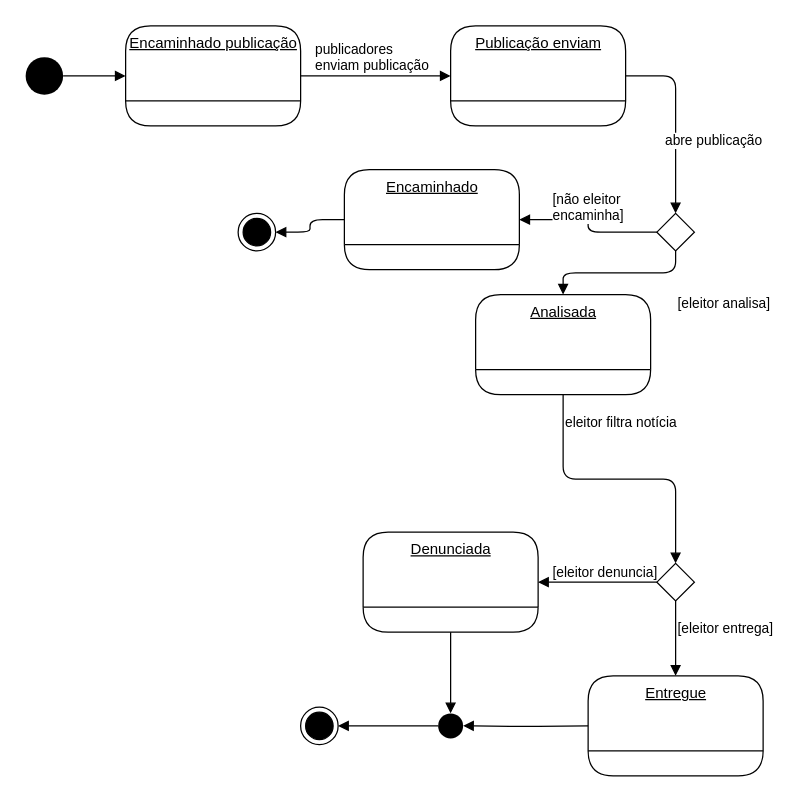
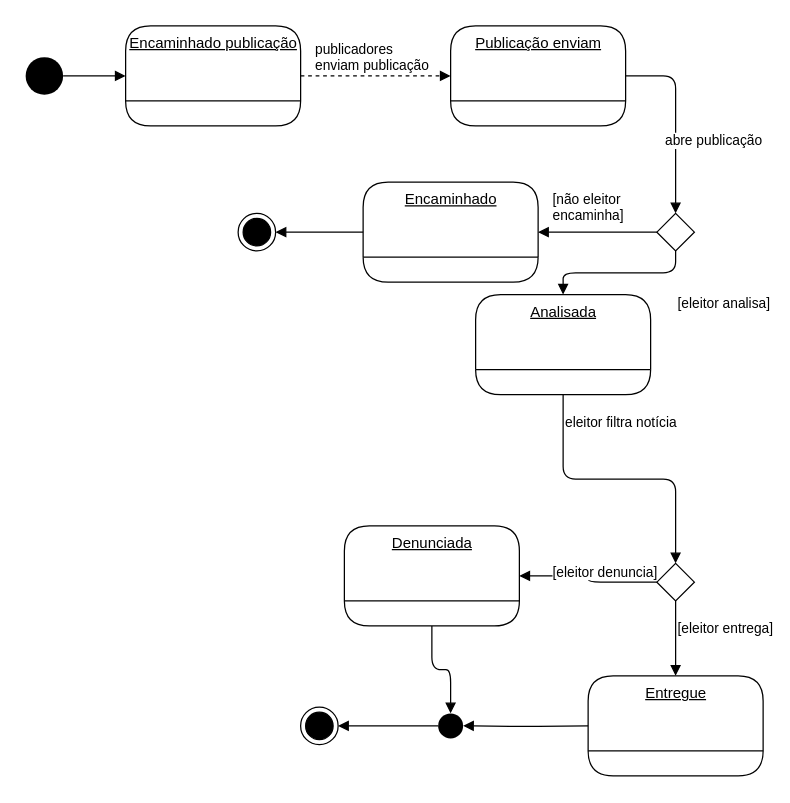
- <mxCell id="9" value="" style="endArrow=block;endFill=1;html=1;edgeStyle=orthogonalEdgeStyle;align=left;verticalAlign=top;exitX=1;exitY=0.5;exitDx=0;exitDy=0;entryX=0;entryY=0.5;entryDx=0;entryDy=0;" parent="1" source="3" target="4" edge="1"><mxGeometry x="-1" relative="1" as="geometry"><mxPoint x="250" y="80" as="sourcePoint" /><mxPoint x="410" y="80" as="targetPoint" /></mxGeometry></mxCell>
+ <mxCell id="9" value="" style="endArrow=block;endFill=1;html=1;edgeStyle=orthogonalEdgeStyle;align=left;verticalAlign=top;exitX=1;exitY=0.5;exitDx=0;exitDy=0;entryX=0;entryY=0.5;entryDx=0;entryDy=0;dashed=1;" parent="1" source="3" target="4" edge="1"><mxGeometry x="-1" relative="1" as="geometry"><mxPoint x="250" y="80" as="sourcePoint" /><mxPoint x="410" y="80" as="targetPoint" /></mxGeometry></mxCell>
- <mxCell id="18" value="Encaminhado" style="swimlane;fontStyle=4;align=center;verticalAlign=top;childLayout=stackLayout;horizontal=1;startSize=60;horizontalStack=0;resizeParent=1;resizeParentMax=0;resizeLast=0;collapsible=0;marginBottom=0;html=1;rounded=1;absoluteArcSize=1;arcSize=50;" vertex="1" parent="1"><mxGeometry x="275" y="135" width="140" height="80" as="geometry" /></mxCell>
+ <mxCell id="18" value="Encaminhado" style="swimlane;fontStyle=4;align=center;verticalAlign=top;childLayout=stackLayout;horizontal=1;startSize=60;horizontalStack=0;resizeParent=1;resizeParentMax=0;resizeLast=0;collapsible=0;marginBottom=0;html=1;rounded=1;absoluteArcSize=1;arcSize=50;" vertex="1" parent="1"><mxGeometry x="290" y="145" width="140" height="80" as="geometry" /></mxCell>
- <mxCell id="27" value="Denunciada" style="swimlane;fontStyle=4;align=center;verticalAlign=top;childLayout=stackLayout;horizontal=1;startSize=60;horizontalStack=0;resizeParent=1;resizeParentMax=0;resizeLast=0;collapsible=0;marginBottom=0;html=1;rounded=1;absoluteArcSize=1;arcSize=50;" vertex="1" parent="1"><mxGeometry x="290" y="425" width="140" height="80" as="geometry" /></mxCell>
+ <mxCell id="27" value="Denunciada" style="swimlane;fontStyle=4;align=center;verticalAlign=top;childLayout=stackLayout;horizontal=1;startSize=60;horizontalStack=0;resizeParent=1;resizeParentMax=0;resizeLast=0;collapsible=0;marginBottom=0;html=1;rounded=1;absoluteArcSize=1;arcSize=50;" vertex="1" parent="1"><mxGeometry x="275" y="420" width="140" height="80" as="geometry" /></mxCell>
